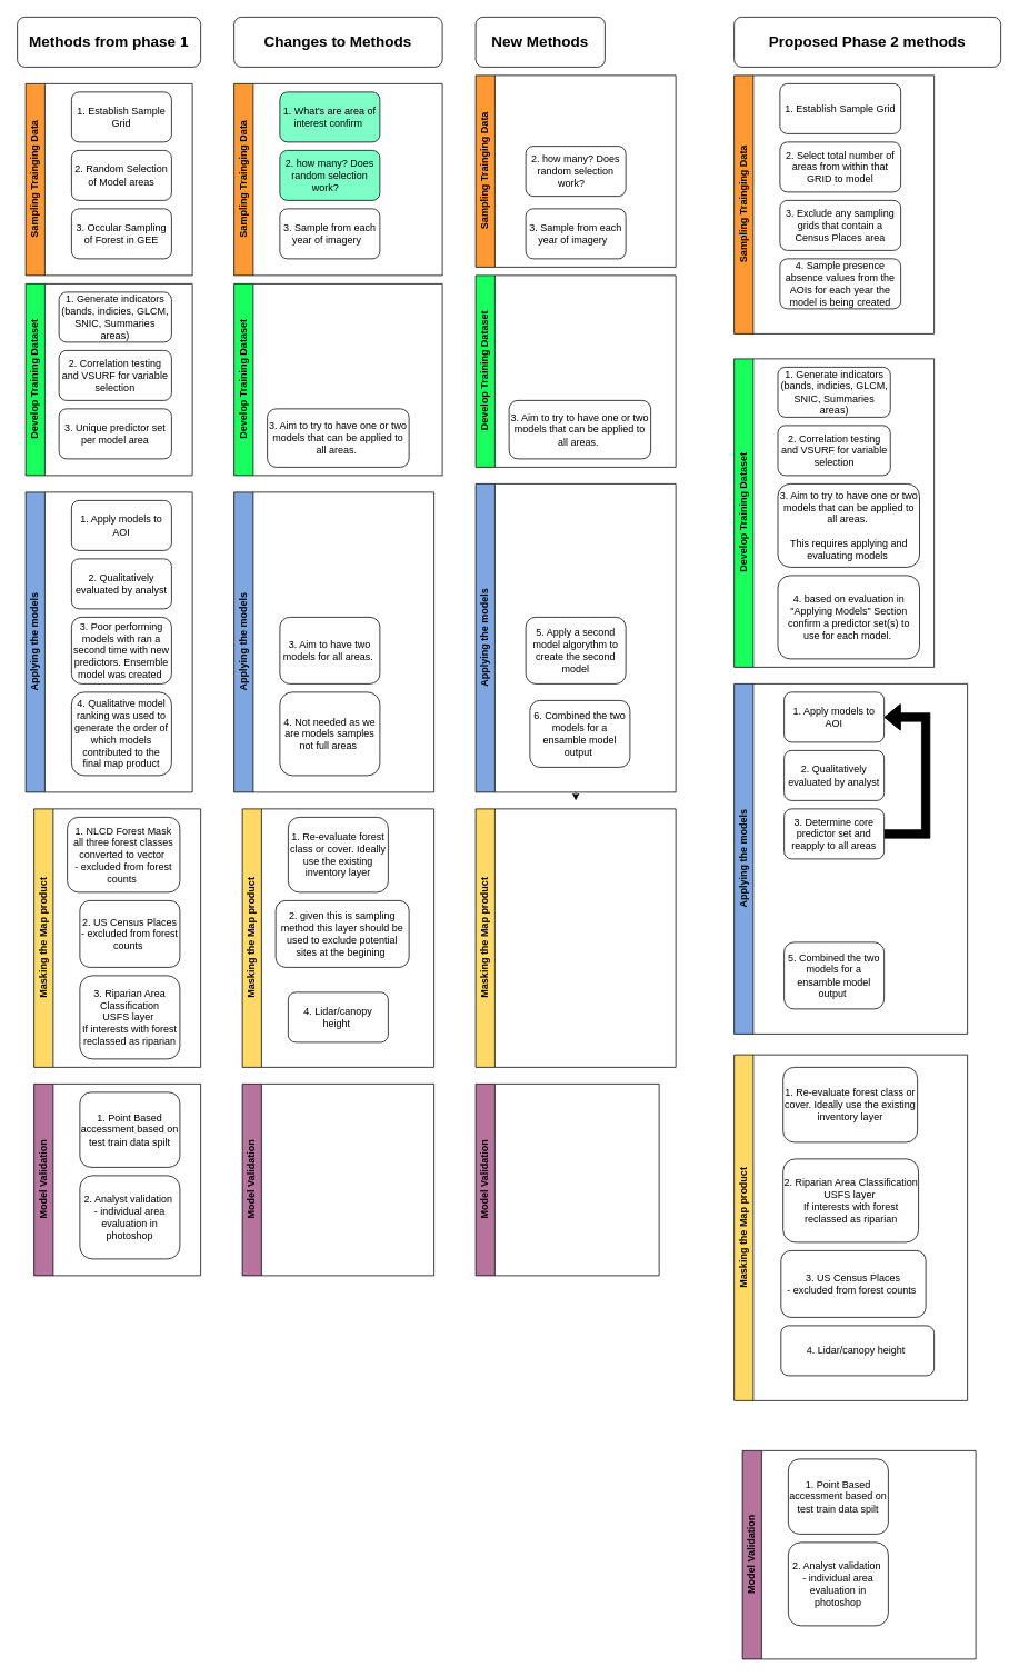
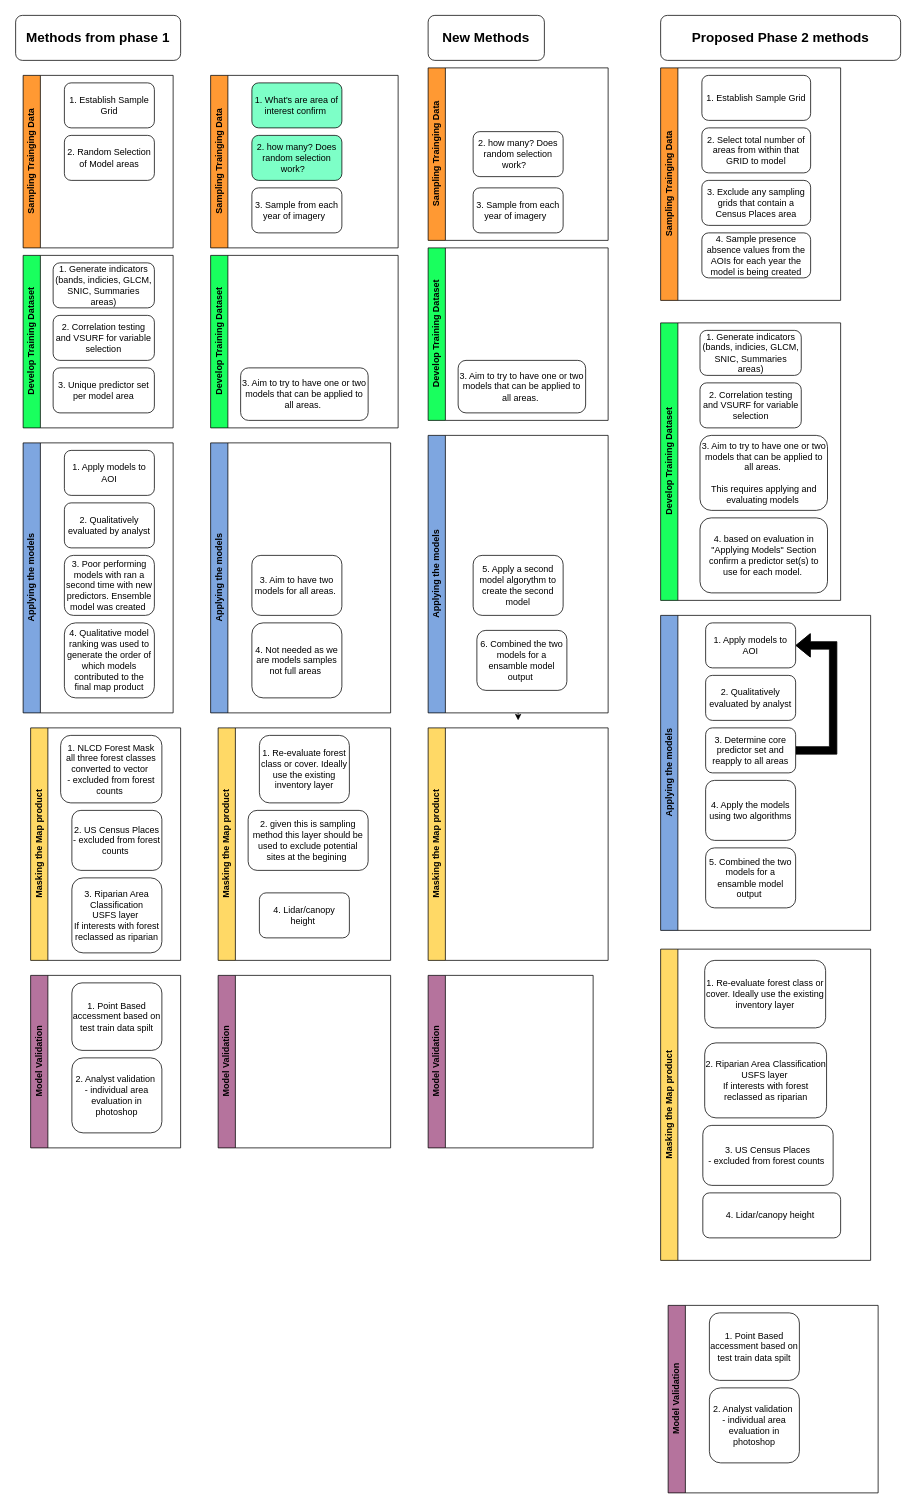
- <mxCell id="3" value="&lt;b&gt;&lt;font style=&quot;font-size: 18px;&quot;&gt;Changes to Methods&lt;br&gt;&lt;/font&gt;&lt;/b&gt;" style="rounded=1;whiteSpace=wrap;html=1;fillColor=#FFFFFF;" parent="1" vertex="1"><mxGeometry x="280" y="20" width="250" height="60" as="geometry" /></mxCell>
- <mxCell id="8" value="3. Occular Sampling of Forest in GEE" style="rounded=1;whiteSpace=wrap;html=1;" parent="7" vertex="1"><mxGeometry x="55" y="150" width="120" height="60" as="geometry" /></mxCell>
+ <mxCell id="65" value="4. Apply the models using two algorithms" style="rounded=1;whiteSpace=wrap;html=1;" parent="60" vertex="1"><mxGeometry x="60" y="220" width="120" height="80" as="geometry" /></mxCell>
